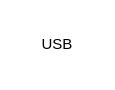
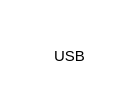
- <mxCell id="2" value="USB" style="text;html=1;align=center;verticalAlign=middle;resizable=0;points=[];autosize=1;strokeColor=none;fillColor=none;" vertex="1" parent="1"><mxGeometry x="20" y="20" width="50" height="30" as="geometry" /></mxCell>
+ <mxCell id="2" value="USB" style="text;html=1;align=center;verticalAlign=middle;resizable=0;points=[];autosize=1;strokeColor=none;fillColor=none;" vertex="1" parent="1"><mxGeometry x="30" y="30" width="50" height="30" as="geometry" /></mxCell>
